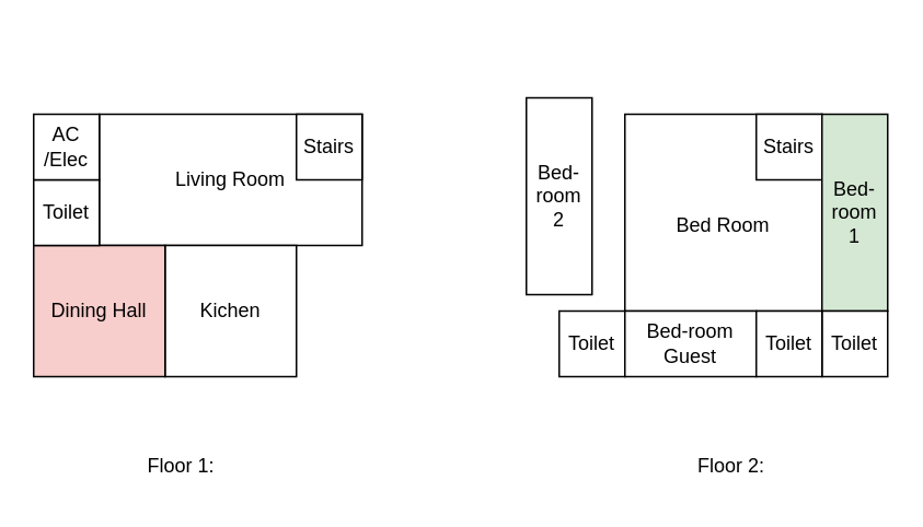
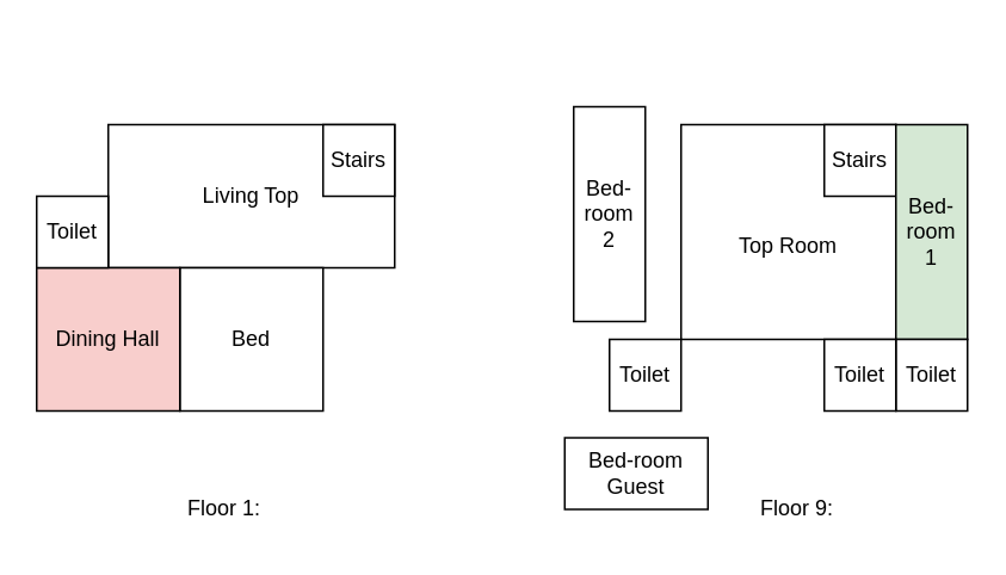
- <mxCell id="17" value="AC&lt;div&gt;/Elec&lt;/div&gt;" style="rounded=0;whiteSpace=wrap;html=1;" vertex="1" parent="1"><mxGeometry width="40" height="40" as="geometry" x="20" y="30" /></mxCell>
- <mxCell id="3" value="Living Room" style="rounded=0;whiteSpace=wrap;html=1;" parent="1" vertex="1"><mxGeometry x="60" width="160" height="80" as="geometry" y="30" /></mxCell>
+ <mxCell id="3" value="Living Top" style="rounded=0;whiteSpace=wrap;html=1;" parent="1" vertex="1"><mxGeometry x="60" width="160" height="80" as="geometry" y="30" /></mxCell>
- <mxCell id="2" value="&lt;div&gt;&lt;br&gt;&lt;/div&gt;&lt;div&gt;&lt;br&gt;&lt;/div&gt;&lt;div&gt;&lt;br&gt;&lt;/div&gt;&lt;div&gt;&lt;span style=&quot;background-color: initial;&quot;&gt;&lt;br&gt;&lt;/span&gt;&lt;/div&gt;&lt;div&gt;&lt;span style=&quot;background-color: initial;&quot;&gt;&lt;br&gt;&lt;/span&gt;&lt;/div&gt;&lt;div&gt;&lt;span style=&quot;background-color: initial;&quot;&gt;&lt;br&gt;&lt;/span&gt;&lt;/div&gt;&lt;div&gt;&lt;span style=&quot;background-color: initial;&quot;&gt;&lt;br&gt;&lt;/span&gt;&lt;/div&gt;&lt;div&gt;&lt;span style=&quot;background-color: initial;&quot;&gt;&lt;br&gt;&lt;/span&gt;&lt;/div&gt;&lt;div&gt;&lt;span style=&quot;background-color: initial;&quot;&gt;&lt;br&gt;&lt;/span&gt;&lt;/div&gt;&lt;div&gt;&lt;span style=&quot;background-color: initial;&quot;&gt;Bed Room&lt;/span&gt;&lt;br&gt;&lt;/div&gt;&lt;div&gt;&lt;span style=&quot;background-color: initial;&quot;&gt;&lt;br&gt;&lt;/span&gt;&lt;/div&gt;&lt;div&gt;&lt;span style=&quot;background-color: initial;&quot;&gt;&lt;br&gt;&lt;/span&gt;&lt;/div&gt;&lt;div&gt;&lt;span style=&quot;background-color: initial;&quot;&gt;&lt;br&gt;&lt;/span&gt;&lt;/div&gt;&lt;div&gt;&lt;span style=&quot;background-color: initial;&quot;&gt;&lt;br&gt;&lt;/span&gt;&lt;/div&gt;&lt;div&gt;&lt;span style=&quot;background-color: initial;&quot;&gt;&lt;br&gt;&lt;/span&gt;&lt;/div&gt;&lt;div&gt;&lt;span style=&quot;background-color: initial;&quot;&gt;&lt;br&gt;&lt;/span&gt;&lt;/div&gt;&lt;div&gt;&lt;span style=&quot;background-color: initial;&quot;&gt;&lt;br&gt;&lt;/span&gt;&lt;/div&gt;&lt;div&gt;&lt;span style=&quot;background-color: initial;&quot;&gt;&lt;br&gt;&lt;/span&gt;&lt;/div&gt;" style="rounded=0;whiteSpace=wrap;html=1;" parent="1" vertex="1"><mxGeometry x="380" width="120" height="120" as="geometry" y="30" /></mxCell>
+ <mxCell id="2" value="&lt;div&gt;&lt;br&gt;&lt;/div&gt;&lt;div&gt;&lt;br&gt;&lt;/div&gt;&lt;div&gt;&lt;br&gt;&lt;/div&gt;&lt;div&gt;&lt;span style=&quot;background-color: initial;&quot;&gt;&lt;br&gt;&lt;/span&gt;&lt;/div&gt;&lt;div&gt;&lt;span style=&quot;background-color: initial;&quot;&gt;&lt;br&gt;&lt;/span&gt;&lt;/div&gt;&lt;div&gt;&lt;span style=&quot;background-color: initial;&quot;&gt;&lt;br&gt;&lt;/span&gt;&lt;/div&gt;&lt;div&gt;&lt;span style=&quot;background-color: initial;&quot;&gt;&lt;br&gt;&lt;/span&gt;&lt;/div&gt;&lt;div&gt;&lt;span style=&quot;background-color: initial;&quot;&gt;&lt;br&gt;&lt;/span&gt;&lt;/div&gt;&lt;div&gt;&lt;span style=&quot;background-color: initial;&quot;&gt;&lt;br&gt;&lt;/span&gt;&lt;/div&gt;&lt;div&gt;&lt;span style=&quot;background-color: initial;&quot;&gt;Top Room&lt;/span&gt;&lt;br&gt;&lt;/div&gt;&lt;div&gt;&lt;span style=&quot;background-color: initial;&quot;&gt;&lt;br&gt;&lt;/span&gt;&lt;/div&gt;&lt;div&gt;&lt;span style=&quot;background-color: initial;&quot;&gt;&lt;br&gt;&lt;/span&gt;&lt;/div&gt;&lt;div&gt;&lt;span style=&quot;background-color: initial;&quot;&gt;&lt;br&gt;&lt;/span&gt;&lt;/div&gt;&lt;div&gt;&lt;span style=&quot;background-color: initial;&quot;&gt;&lt;br&gt;&lt;/span&gt;&lt;/div&gt;&lt;div&gt;&lt;span style=&quot;background-color: initial;&quot;&gt;&lt;br&gt;&lt;/span&gt;&lt;/div&gt;&lt;div&gt;&lt;span style=&quot;background-color: initial;&quot;&gt;&lt;br&gt;&lt;/span&gt;&lt;/div&gt;&lt;div&gt;&lt;span style=&quot;background-color: initial;&quot;&gt;&lt;br&gt;&lt;/span&gt;&lt;/div&gt;&lt;div&gt;&lt;span style=&quot;background-color: initial;&quot;&gt;&lt;br&gt;&lt;/span&gt;&lt;/div&gt;" style="rounded=0;whiteSpace=wrap;html=1;" parent="1" vertex="1"><mxGeometry x="380" width="120" height="120" as="geometry" y="30" /></mxCell>
- <mxCell id="4" value="Kichen" style="rounded=0;whiteSpace=wrap;html=1;" parent="1" vertex="1"><mxGeometry x="100" y="110" width="80" height="80" as="geometry" /></mxCell>
+ <mxCell id="4" value="Bed" style="rounded=0;whiteSpace=wrap;html=1;" parent="1" vertex="1"><mxGeometry x="100" y="110" width="80" height="80" as="geometry" /></mxCell>
- <mxCell id="15" value="Bed-room&lt;div&gt;&lt;/div&gt;&lt;div&gt;Guest&lt;/div&gt;" style="rounded=0;whiteSpace=wrap;html=1;" parent="1" vertex="1"><mxGeometry x="380" y="150" width="80" height="40" as="geometry" /></mxCell>
+ <mxCell id="15" value="Bed-room&lt;div&gt;&lt;/div&gt;&lt;div&gt;Guest&lt;/div&gt;" style="rounded=0;whiteSpace=wrap;html=1;" parent="1" vertex="1"><mxGeometry x="315" y="205" width="80" height="40" as="geometry" /></mxCell>
- <mxCell id="9" value="Floor 1:" style="text;html=1;align=center;verticalAlign=middle;whiteSpace=wrap;rounded=0;" parent="1" vertex="1"><mxGeometry x="80" y="230" width="60" height="30" as="geometry" /></mxCell>
+ <mxCell id="9" value="Floor 1:" style="text;html=1;align=center;verticalAlign=middle;whiteSpace=wrap;rounded=0;" parent="1" vertex="1"><mxGeometry x="95" y="230" width="60" height="30" as="geometry" /></mxCell>
- <mxCell id="10" value="Floor 2:" style="text;html=1;align=center;verticalAlign=middle;whiteSpace=wrap;rounded=0;" parent="1" vertex="1"><mxGeometry x="415" y="230" width="60" height="30" as="geometry" /></mxCell>
+ <mxCell id="10" value="Floor 9:" style="text;html=1;align=center;verticalAlign=middle;whiteSpace=wrap;rounded=0;" parent="1" vertex="1"><mxGeometry x="415" y="230" width="60" height="30" as="geometry" /></mxCell>
